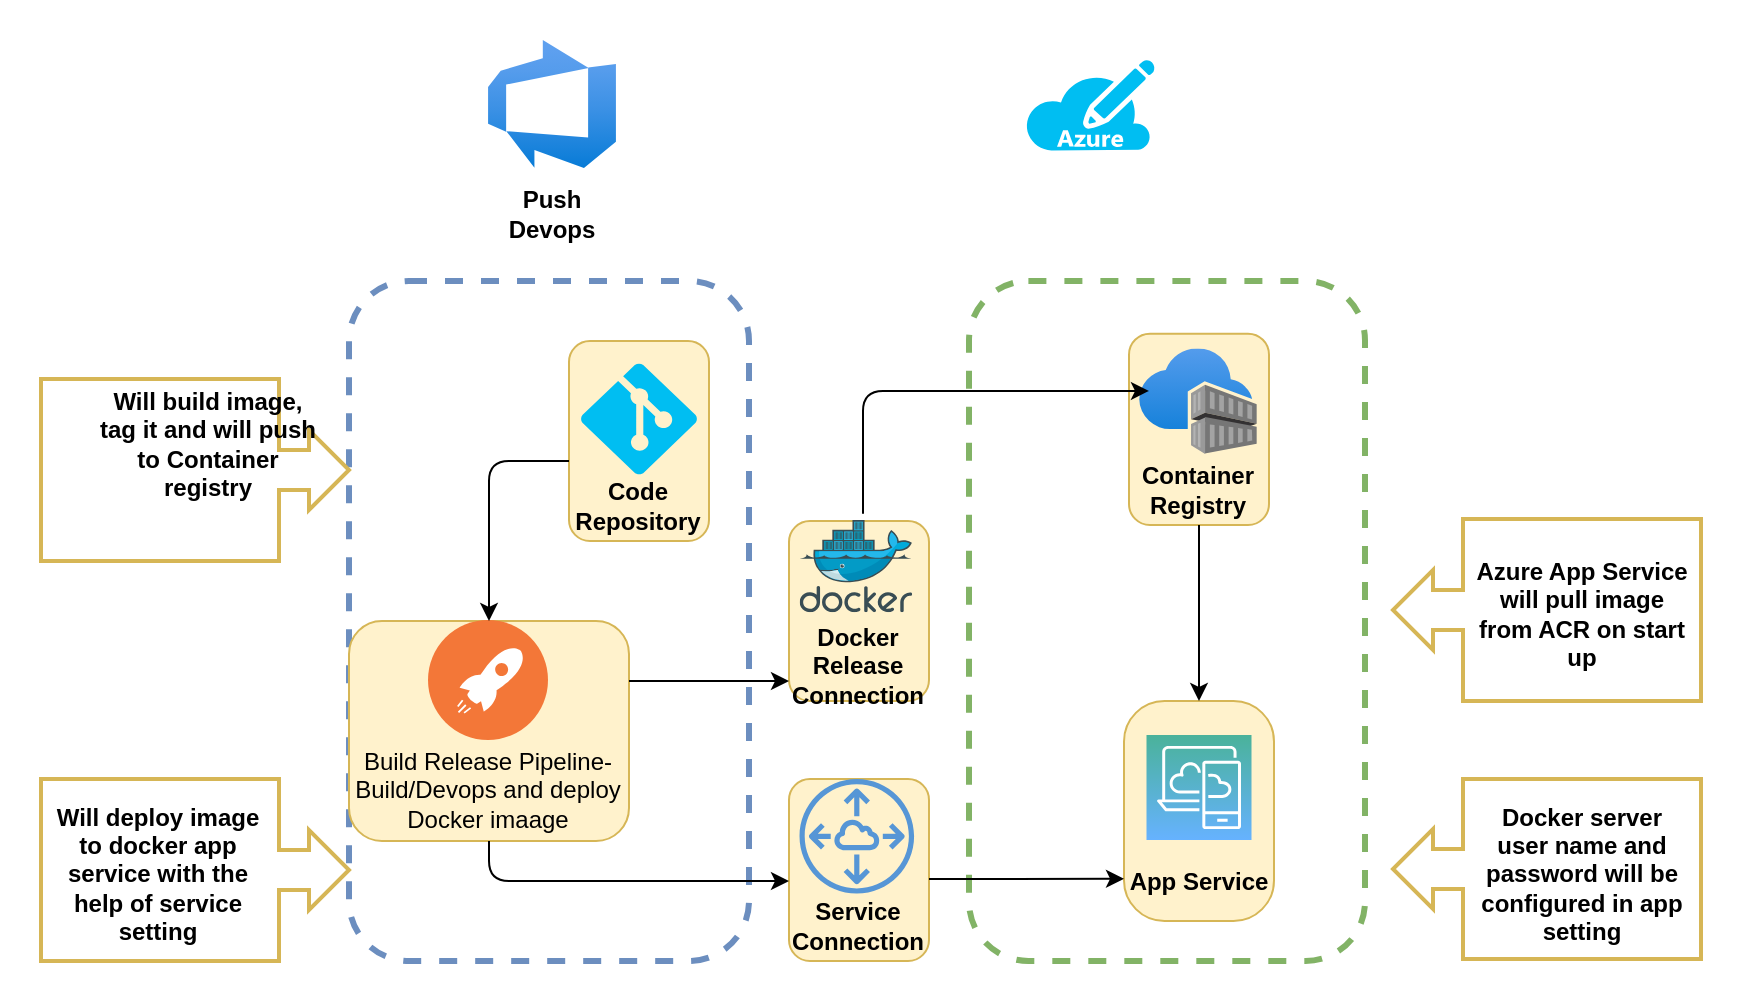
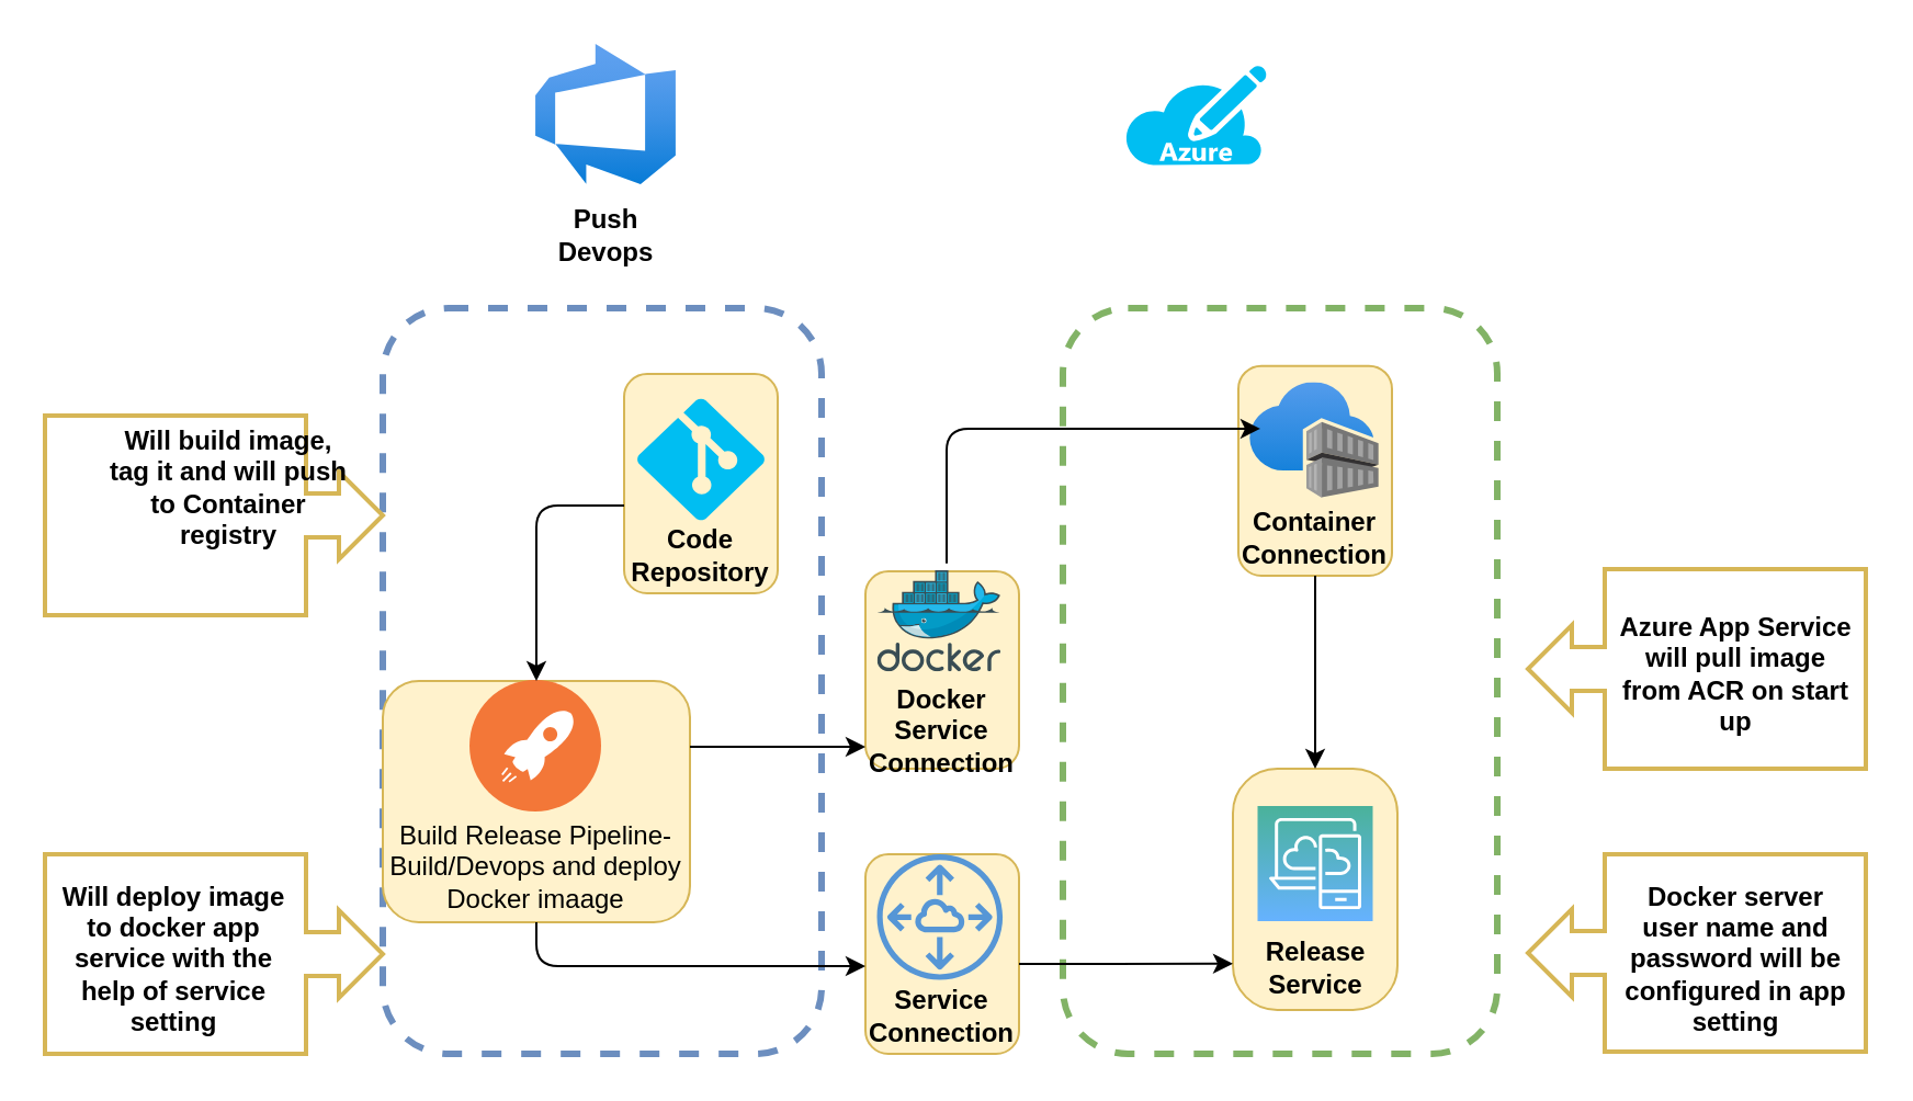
- <mxCell id="15" value="Container Registry" style="text;html=1;strokeColor=none;fillColor=none;align=center;verticalAlign=middle;whiteSpace=wrap;rounded=0;fontStyle=1" vertex="1" parent="13"><mxGeometry y="60.701" width="70" height="34.999" as="geometry" /></mxCell>
+ <mxCell id="15" value="Container Connection" style="text;html=1;strokeColor=none;fillColor=none;align=center;verticalAlign=middle;whiteSpace=wrap;rounded=0;fontStyle=1" vertex="1" parent="13"><mxGeometry y="60.701" width="70" height="34.999" as="geometry" /></mxCell>
- <mxCell id="6" value="Docker Release Connection" style="text;html=1;strokeColor=none;fillColor=none;align=center;verticalAlign=middle;whiteSpace=wrap;rounded=0;fontStyle=1" vertex="1" parent="4"><mxGeometry y="56.25" width="70" height="33.75" as="geometry" /></mxCell>
+ <mxCell id="6" value="Docker Service Connection" style="text;html=1;strokeColor=none;fillColor=none;align=center;verticalAlign=middle;whiteSpace=wrap;rounded=0;fontStyle=1" vertex="1" parent="4"><mxGeometry y="56.25" width="70" height="33.75" as="geometry" /></mxCell>
- <mxCell id="12" value="App Service" style="text;html=1;strokeColor=none;fillColor=none;align=center;verticalAlign=middle;whiteSpace=wrap;rounded=0;fontStyle=1" vertex="1" parent="10"><mxGeometry y="72.5" width="75" height="37.5" as="geometry" /></mxCell>
+ <mxCell id="12" value="Release Service" style="text;html=1;strokeColor=none;fillColor=none;align=center;verticalAlign=middle;whiteSpace=wrap;rounded=0;fontStyle=1" vertex="1" parent="10"><mxGeometry y="72.5" width="75" height="37.5" as="geometry" /></mxCell>
